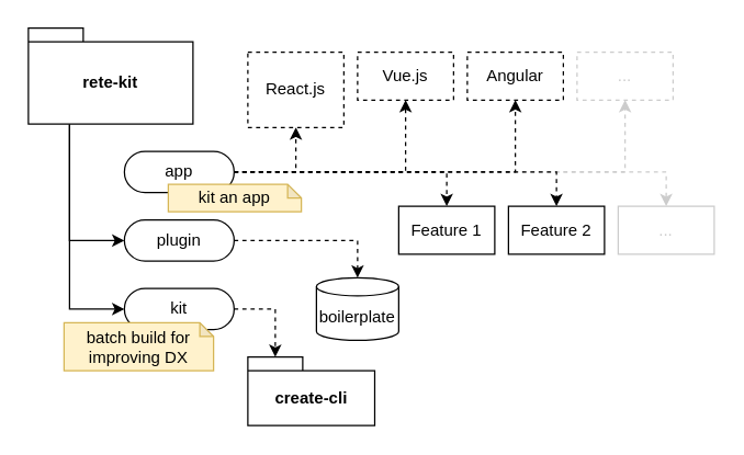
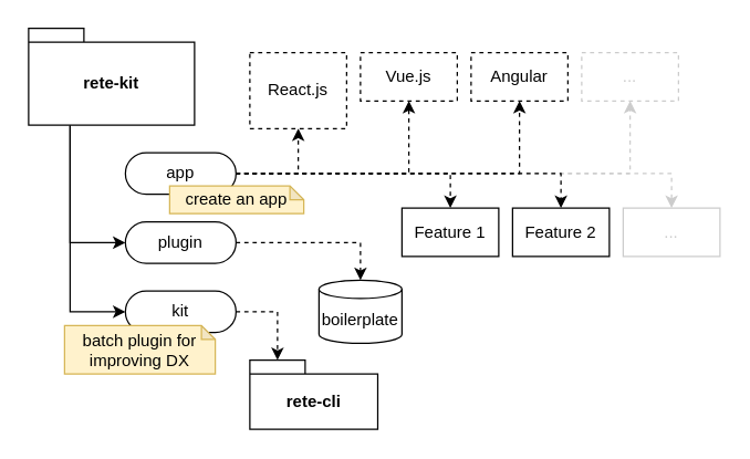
- <mxCell id="15" value="kit an app" style="shape=note;whiteSpace=wrap;html=1;backgroundOutline=1;darkOpacity=0.05;size=10;fillColor=#fff2cc;strokeColor=#d6b656;" parent="1" vertex="1"><mxGeometry x="122" y="134" width="97" height="20" as="geometry" /></mxCell>
+ <mxCell id="15" value="create an app" style="shape=note;whiteSpace=wrap;html=1;backgroundOutline=1;darkOpacity=0.05;size=10;fillColor=#fff2cc;strokeColor=#d6b656;" parent="1" vertex="1"><mxGeometry x="122" y="134" width="97" height="20" as="geometry" /></mxCell>
- <mxCell id="27" value="batch build for improving DX" style="shape=note;whiteSpace=wrap;html=1;backgroundOutline=1;darkOpacity=0.05;size=10;fillColor=#fff2cc;strokeColor=#d6b656;" vertex="1" parent="1"><mxGeometry x="46" y="235" width="109" height="35" as="geometry" /></mxCell>
+ <mxCell id="27" value="batch plugin for improving DX" style="shape=note;whiteSpace=wrap;html=1;backgroundOutline=1;darkOpacity=0.05;size=10;fillColor=#fff2cc;strokeColor=#d6b656;" vertex="1" parent="1"><mxGeometry x="46" y="235" width="109" height="35" as="geometry" /></mxCell>
- <mxCell id="18" value="create-cli" style="shape=folder;fontStyle=1;tabWidth=40;tabHeight=10;tabPosition=left;html=1;boundedLbl=1;whiteSpace=wrap;" vertex="1" parent="1"><mxGeometry x="180" y="260" width="92.5" height="50" as="geometry" /></mxCell>
+ <mxCell id="18" value="rete-cli" style="shape=folder;fontStyle=1;tabWidth=40;tabHeight=10;tabPosition=left;html=1;boundedLbl=1;whiteSpace=wrap;" vertex="1" parent="1"><mxGeometry x="180" y="260" width="92.5" height="50" as="geometry" /></mxCell>
